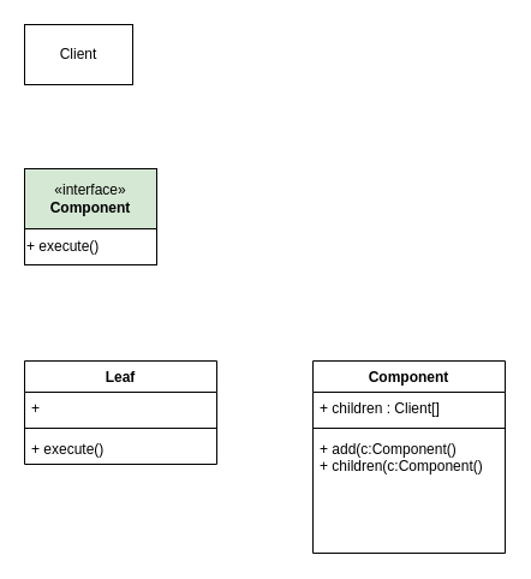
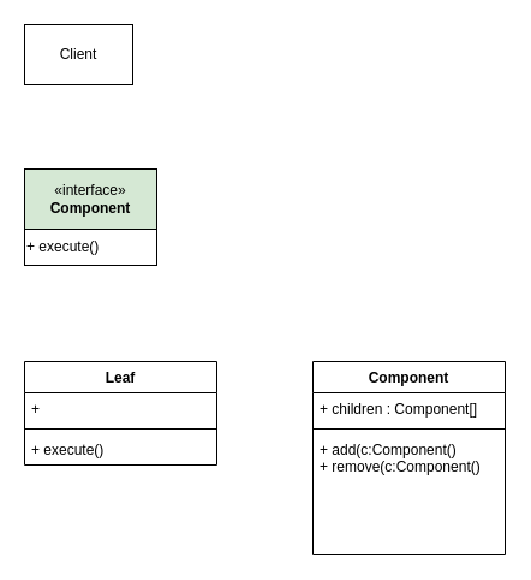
- <mxCell id="11" value="+ children : Client[]" style="text;strokeColor=none;fillColor=none;align=left;verticalAlign=top;spacingLeft=4;spacingRight=4;overflow=hidden;rotatable=0;points=[[0,0.5],[1,0.5]];portConstraint=eastwest;whiteSpace=wrap;html=1;" vertex="1" parent="10"><mxGeometry y="26" width="160" height="26" as="geometry" /></mxCell>
+ <mxCell id="11" value="+ children : Component[]" style="text;strokeColor=none;fillColor=none;align=left;verticalAlign=top;spacingLeft=4;spacingRight=4;overflow=hidden;rotatable=0;points=[[0,0.5],[1,0.5]];portConstraint=eastwest;whiteSpace=wrap;html=1;" vertex="1" parent="10"><mxGeometry y="26" width="160" height="26" as="geometry" /></mxCell>
- <mxCell id="13" value="+ add(c:Component()&lt;div&gt;+ children(c:Component()&lt;br&gt;&lt;/div&gt;" style="text;strokeColor=none;fillColor=none;align=left;verticalAlign=top;spacingLeft=4;spacingRight=4;overflow=hidden;rotatable=0;points=[[0,0.5],[1,0.5]];portConstraint=eastwest;whiteSpace=wrap;html=1;" vertex="1" parent="10"><mxGeometry y="60" width="160" height="100" as="geometry" /></mxCell>
+ <mxCell id="13" value="+ add(c:Component()&lt;div&gt;+ remove(c:Component()&lt;br&gt;&lt;/div&gt;" style="text;strokeColor=none;fillColor=none;align=left;verticalAlign=top;spacingLeft=4;spacingRight=4;overflow=hidden;rotatable=0;points=[[0,0.5],[1,0.5]];portConstraint=eastwest;whiteSpace=wrap;html=1;" vertex="1" parent="10"><mxGeometry y="60" width="160" height="100" as="geometry" /></mxCell>
